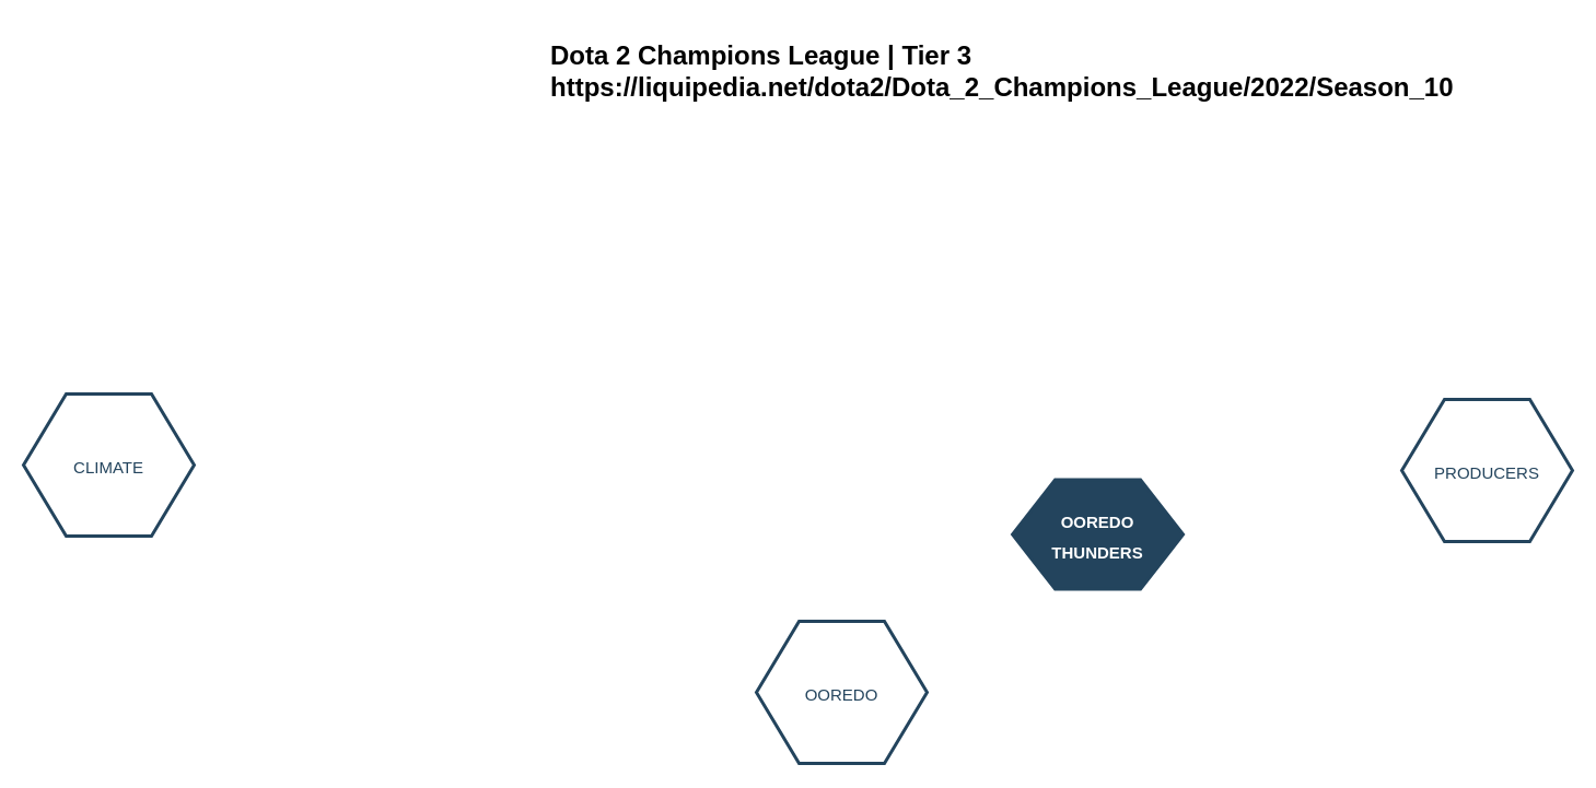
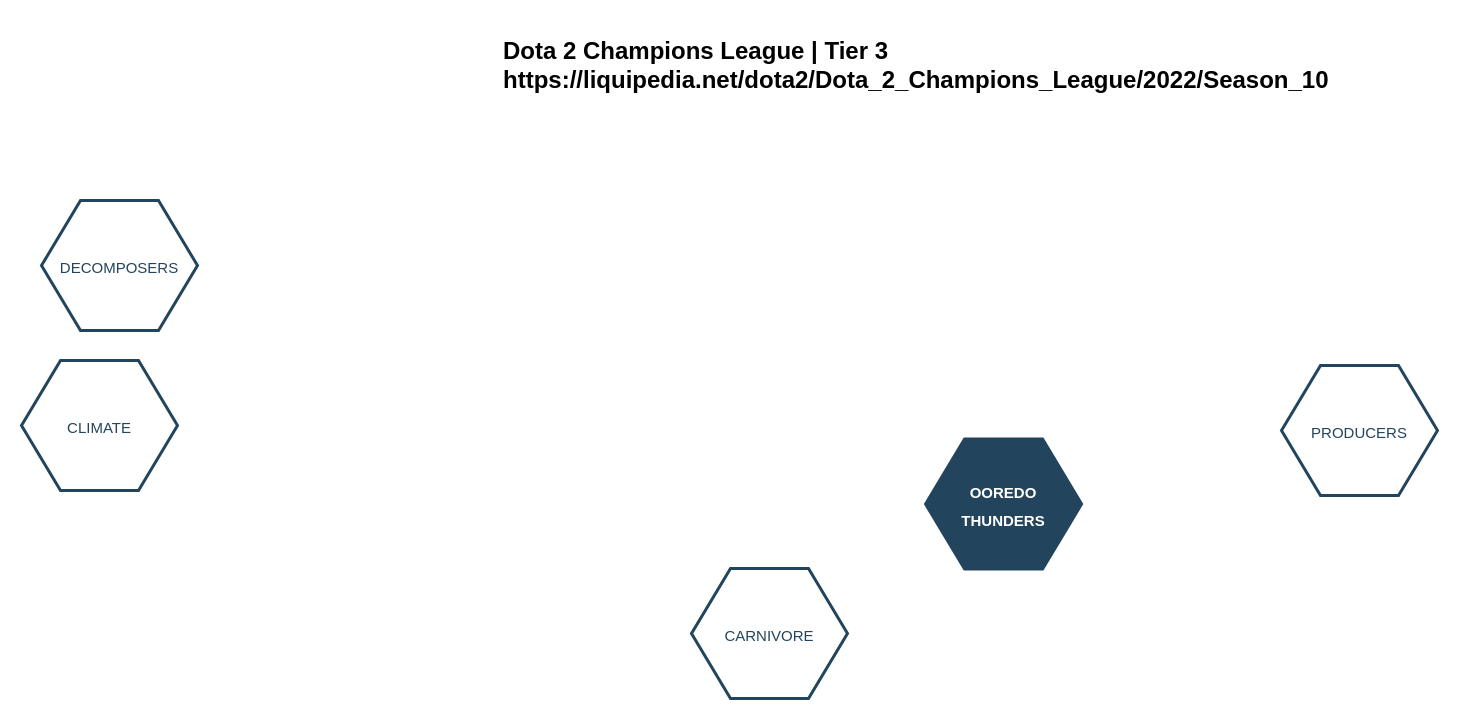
+ <mxCell id="7" value="&lt;font style=&quot;font-size: 15px;&quot;&gt;DECOMPOSERS&lt;/font&gt;" style="shape=hexagon;perimeter=hexagonPerimeter2;whiteSpace=wrap;html=1;shadow=0;labelBackgroundColor=none;strokeColor=#23445D;fillColor=#ffffff;gradientColor=none;fontFamily=Helvetica;fontSize=23;fontColor=#23445D;align=center;strokeWidth=3;" parent="1" vertex="1"><mxGeometry x="41" y="200" width="156" height="130" as="geometry" /></mxCell>
- <mxCell id="2" value="&lt;font color=&quot;#ffffff&quot;&gt;&lt;span style=&quot;font-size: 15px;&quot;&gt;&lt;b&gt;OOREDO&lt;br&gt;THUNDERS&lt;/b&gt;&lt;/span&gt;&lt;/font&gt;" style="shape=hexagon;perimeter=hexagonPerimeter2;whiteSpace=wrap;html=1;shadow=0;labelBackgroundColor=none;strokeColor=#23445D;fillColor=#23445D;gradientColor=none;fontFamily=Helvetica;fontSize=23;fontColor=#23445d;align=center;strokeWidth=3;" parent="1" vertex="1"><mxGeometry x="925.08" y="438.6" width="156" height="100" as="geometry" /></mxCell>
+ <mxCell id="2" value="&lt;font color=&quot;#ffffff&quot;&gt;&lt;span style=&quot;font-size: 15px;&quot;&gt;&lt;b&gt;OOREDO&lt;br&gt;THUNDERS&lt;/b&gt;&lt;/span&gt;&lt;/font&gt;" style="shape=hexagon;perimeter=hexagonPerimeter2;whiteSpace=wrap;html=1;shadow=0;labelBackgroundColor=none;strokeColor=#23445D;fillColor=#23445D;gradientColor=none;fontFamily=Helvetica;fontSize=23;fontColor=#23445d;align=center;strokeWidth=3;" parent="1" vertex="1"><mxGeometry x="925.08" y="438.6" width="156" height="130" as="geometry" /></mxCell>
- <mxCell id="6" value="&lt;font style=&quot;font-size: 15px;&quot;&gt;OOREDO&lt;/font&gt;" style="shape=hexagon;perimeter=hexagonPerimeter2;whiteSpace=wrap;html=1;shadow=0;labelBackgroundColor=none;strokeColor=#23445D;fillColor=#FFFFFF;gradientColor=none;fontFamily=Helvetica;fontSize=23;fontColor=#23445d;align=center;strokeWidth=3;" parent="1" vertex="1"><mxGeometry x="691" y="568.065" width="156" height="130" as="geometry" /></mxCell>
+ <mxCell id="6" value="&lt;font style=&quot;font-size: 15px;&quot;&gt;CARNIVORE&lt;/font&gt;" style="shape=hexagon;perimeter=hexagonPerimeter2;whiteSpace=wrap;html=1;shadow=0;labelBackgroundColor=none;strokeColor=#23445D;fillColor=#FFFFFF;gradientColor=none;fontFamily=Helvetica;fontSize=23;fontColor=#23445d;align=center;strokeWidth=3;" parent="1" vertex="1"><mxGeometry x="691" y="568.065" width="156" height="130" as="geometry" /></mxCell>
